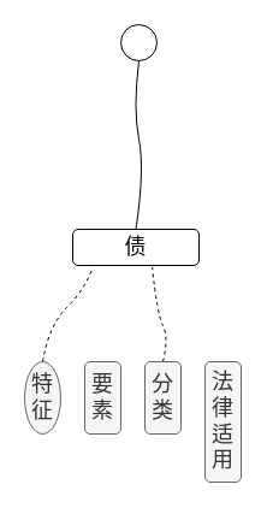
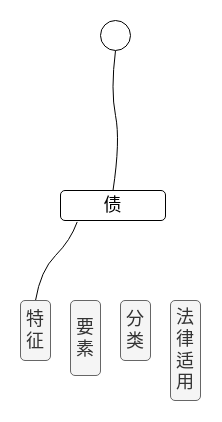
- <mxCell id="5" style="edgeStyle=none;curved=1;orthogonalLoop=1;jettySize=auto;html=1;exitX=0.5;exitY=0;exitDx=0;exitDy=0;entryX=0.159;entryY=1.048;entryDx=0;entryDy=0;entryPerimeter=0;fontSize=18;endArrow=none;endFill=0;strokeColor=default;dashed=1;" edge="1" parent="1" source="6" target="4"><mxGeometry relative="1" as="geometry"><Array as="points"><mxPoint x="40" y="270" /><mxPoint x="70" y="240" /></Array></mxGeometry></mxCell>
+ <mxCell id="5" style="edgeStyle=none;curved=1;orthogonalLoop=1;jettySize=auto;html=1;exitX=0.5;exitY=0;exitDx=0;exitDy=0;entryX=0.159;entryY=1.048;entryDx=0;entryDy=0;entryPerimeter=0;fontSize=18;endArrow=none;endFill=0;strokeColor=default;dashed=0;" edge="1" parent="1" source="6" target="4"><mxGeometry relative="1" as="geometry"><Array as="points"><mxPoint x="40" y="270" /><mxPoint x="70" y="240" /></Array></mxGeometry></mxCell>
- <mxCell id="8" style="edgeStyle=none;curved=1;orthogonalLoop=1;jettySize=auto;html=1;exitX=0.5;exitY=0;exitDx=0;exitDy=0;entryX=0.63;entryY=1.048;entryDx=0;entryDy=0;entryPerimeter=0;dashed=1;fontSize=18;endArrow=none;endFill=0;strokeColor=default;" edge="1" parent="1" source="9" target="4"><mxGeometry relative="1" as="geometry"><Array as="points"><mxPoint x="140" y="280" /><mxPoint x="130" y="260" /></Array></mxGeometry></mxCell>
- <mxCell id="6" value="特征" style="ellipse;whiteSpace=wrap;html=1;fontSize=18;fillColor=#f5f5f5;fontColor=#333333;strokeColor=#666666;" vertex="1" parent="1"><mxGeometry x="20" y="300" width="30" height="60" as="geometry" /></mxCell>
+ <mxCell id="6" value="特征" style="rounded=1;whiteSpace=wrap;html=1;fontSize=18;fillColor=#f5f5f5;fontColor=#333333;strokeColor=#666666;" vertex="1" parent="1"><mxGeometry x="20" y="300" width="30" height="60" as="geometry" /></mxCell>
- <mxCell id="7" value="要素" style="rounded=1;whiteSpace=wrap;html=1;fontSize=18;fillColor=#f5f5f5;fontColor=#333333;strokeColor=#666666;" vertex="1" parent="1"><mxGeometry x="70" y="300" width="30" height="60" as="geometry" /></mxCell>
+ <mxCell id="7" value="要素" style="rounded=1;whiteSpace=wrap;html=1;fontSize=18;fillColor=#f5f5f5;fontColor=#333333;strokeColor=#666666;" vertex="1" parent="1"><mxGeometry x="70" y="300" width="30" height="75" as="geometry" /></mxCell>
